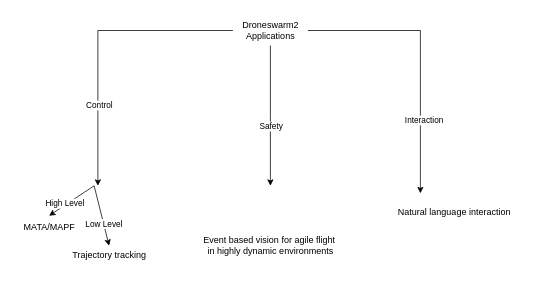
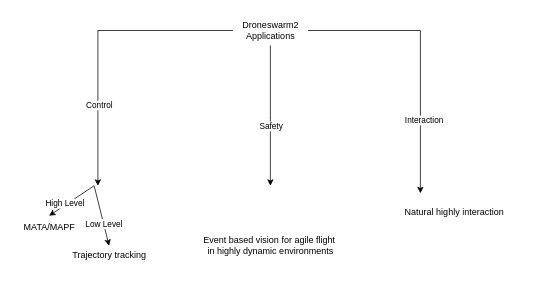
- <mxCell id="15" value="Natural language interaction " style="text;html=1;align=center;verticalAlign=middle;resizable=0;points=[];autosize=1;strokeColor=none;fillColor=none;" parent="1" vertex="1"><mxGeometry x="520" y="267" width="170" height="30" as="geometry" /></mxCell>
+ <mxCell id="15" value="Natural highly interaction " style="text;html=1;align=center;verticalAlign=middle;resizable=0;points=[];autosize=1;strokeColor=none;fillColor=none;" parent="1" vertex="1"><mxGeometry x="520" y="267" width="170" height="30" as="geometry" /></mxCell>
